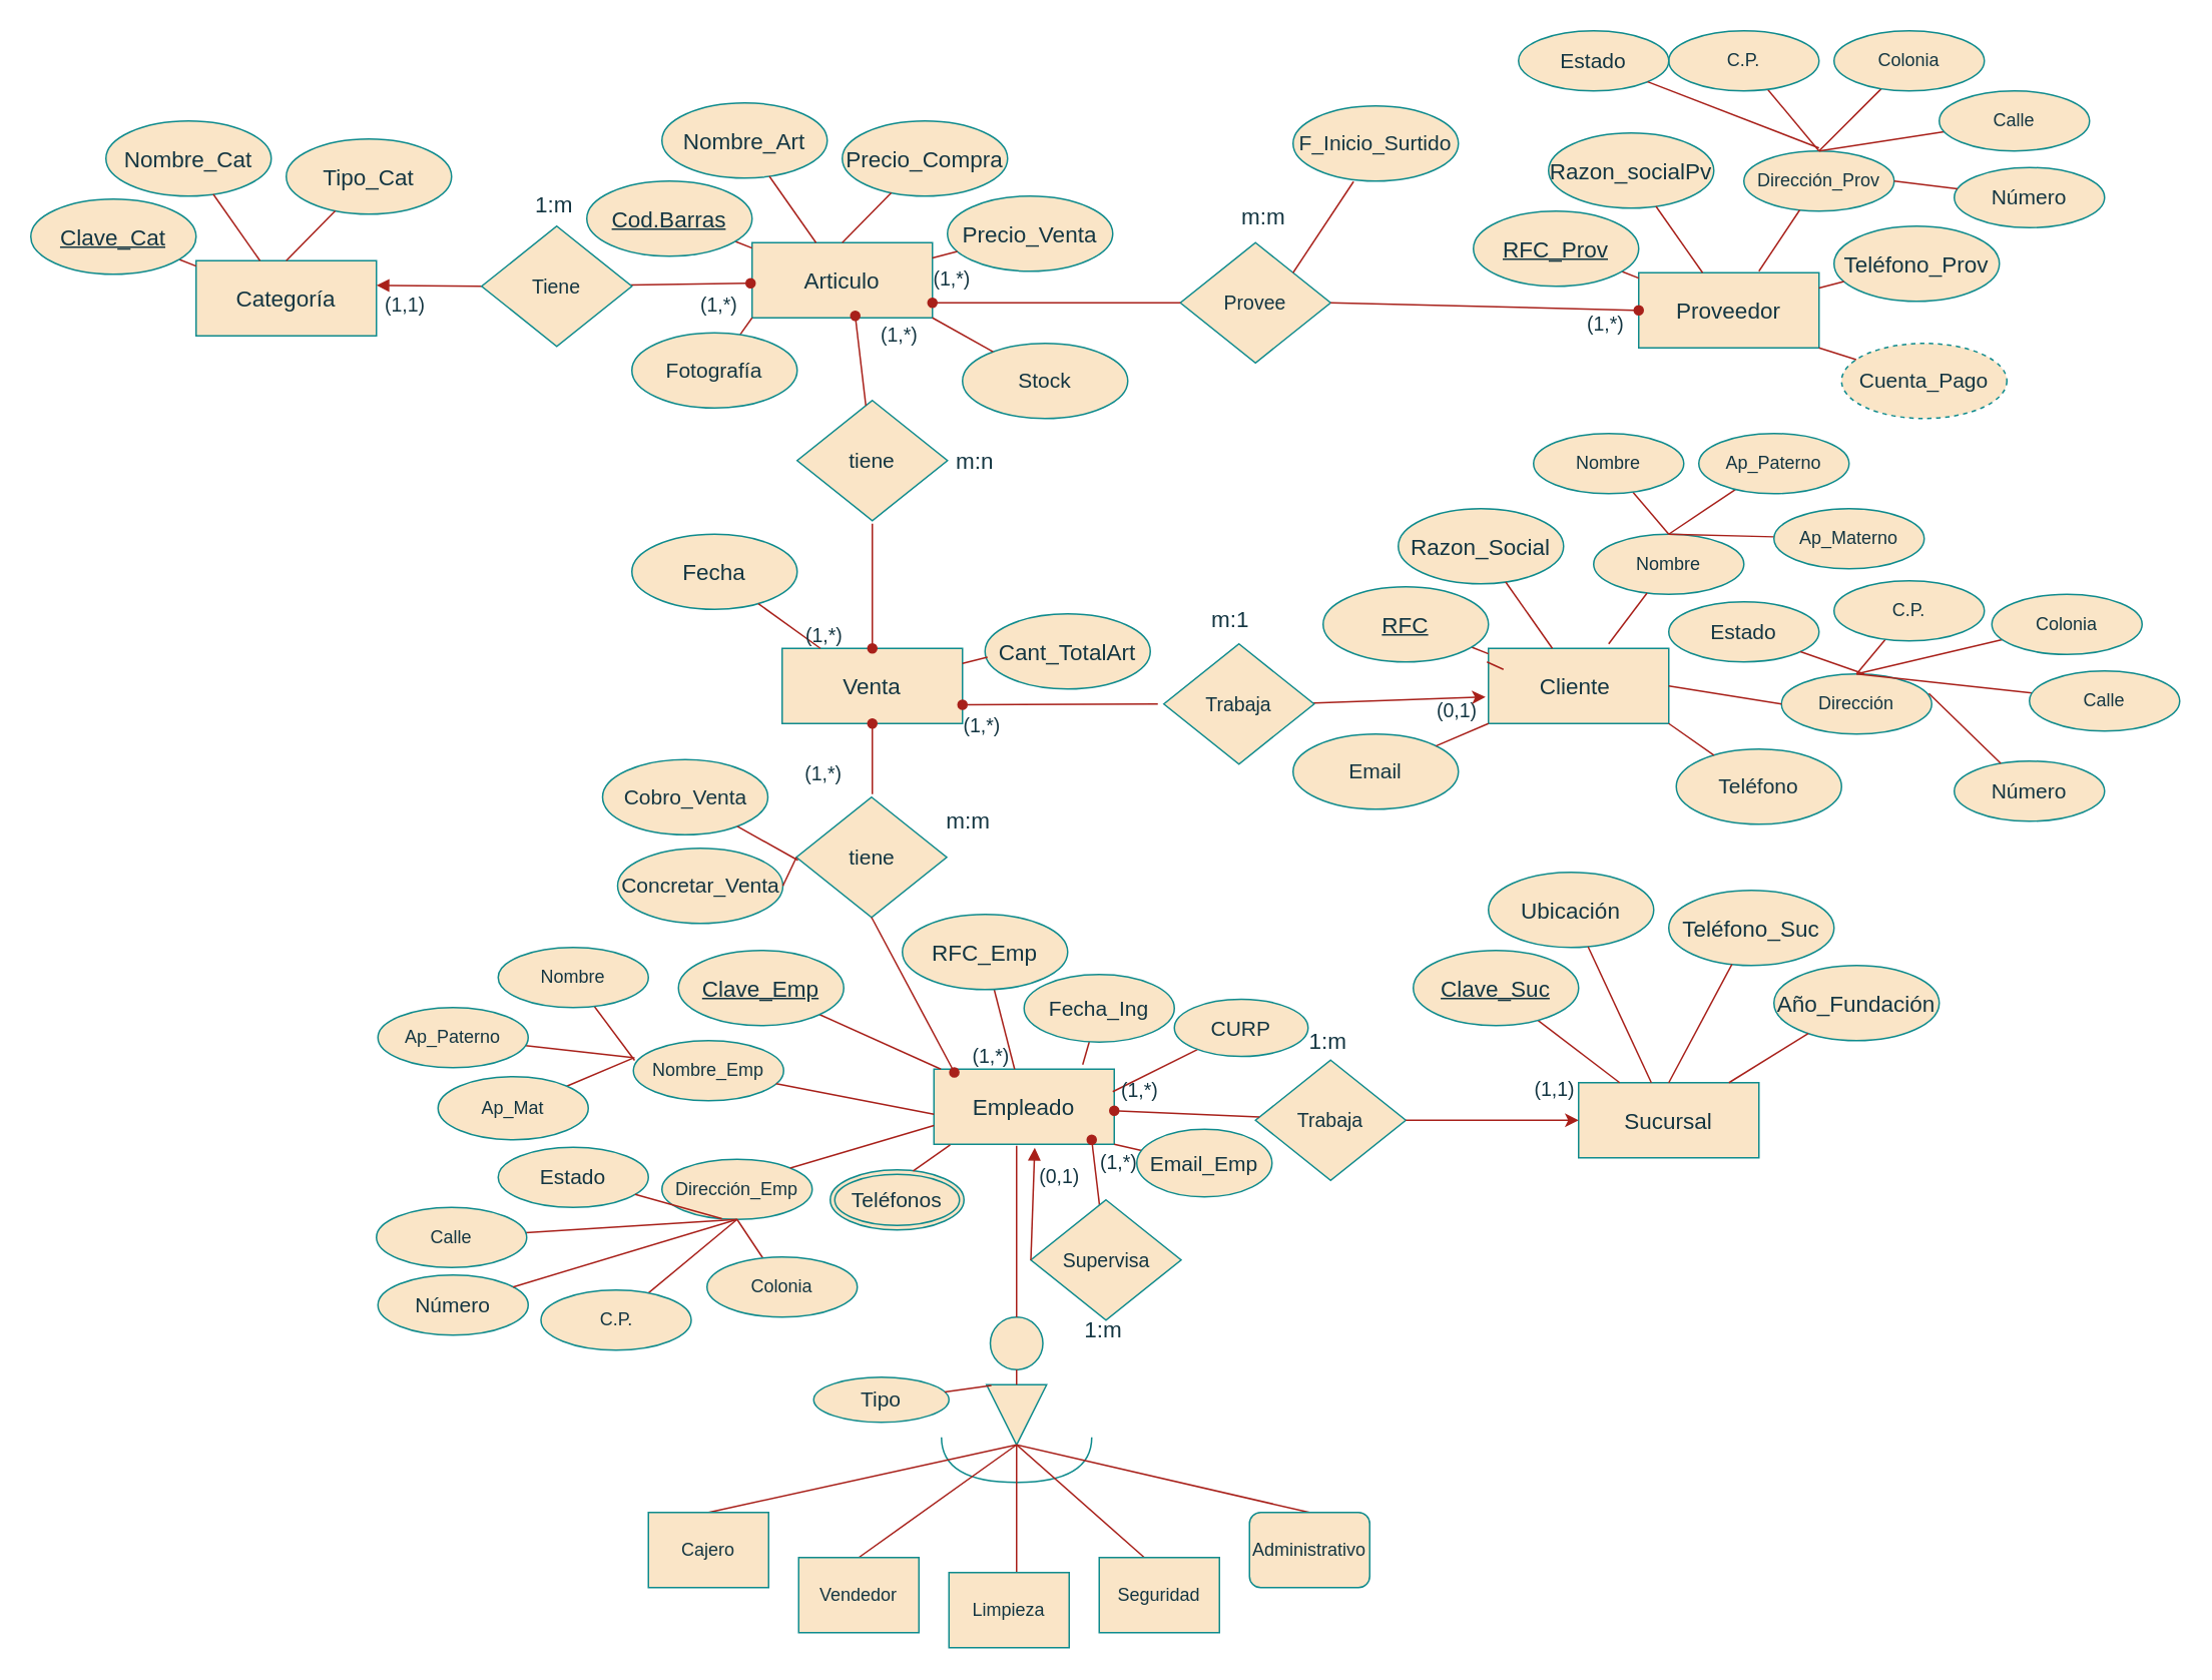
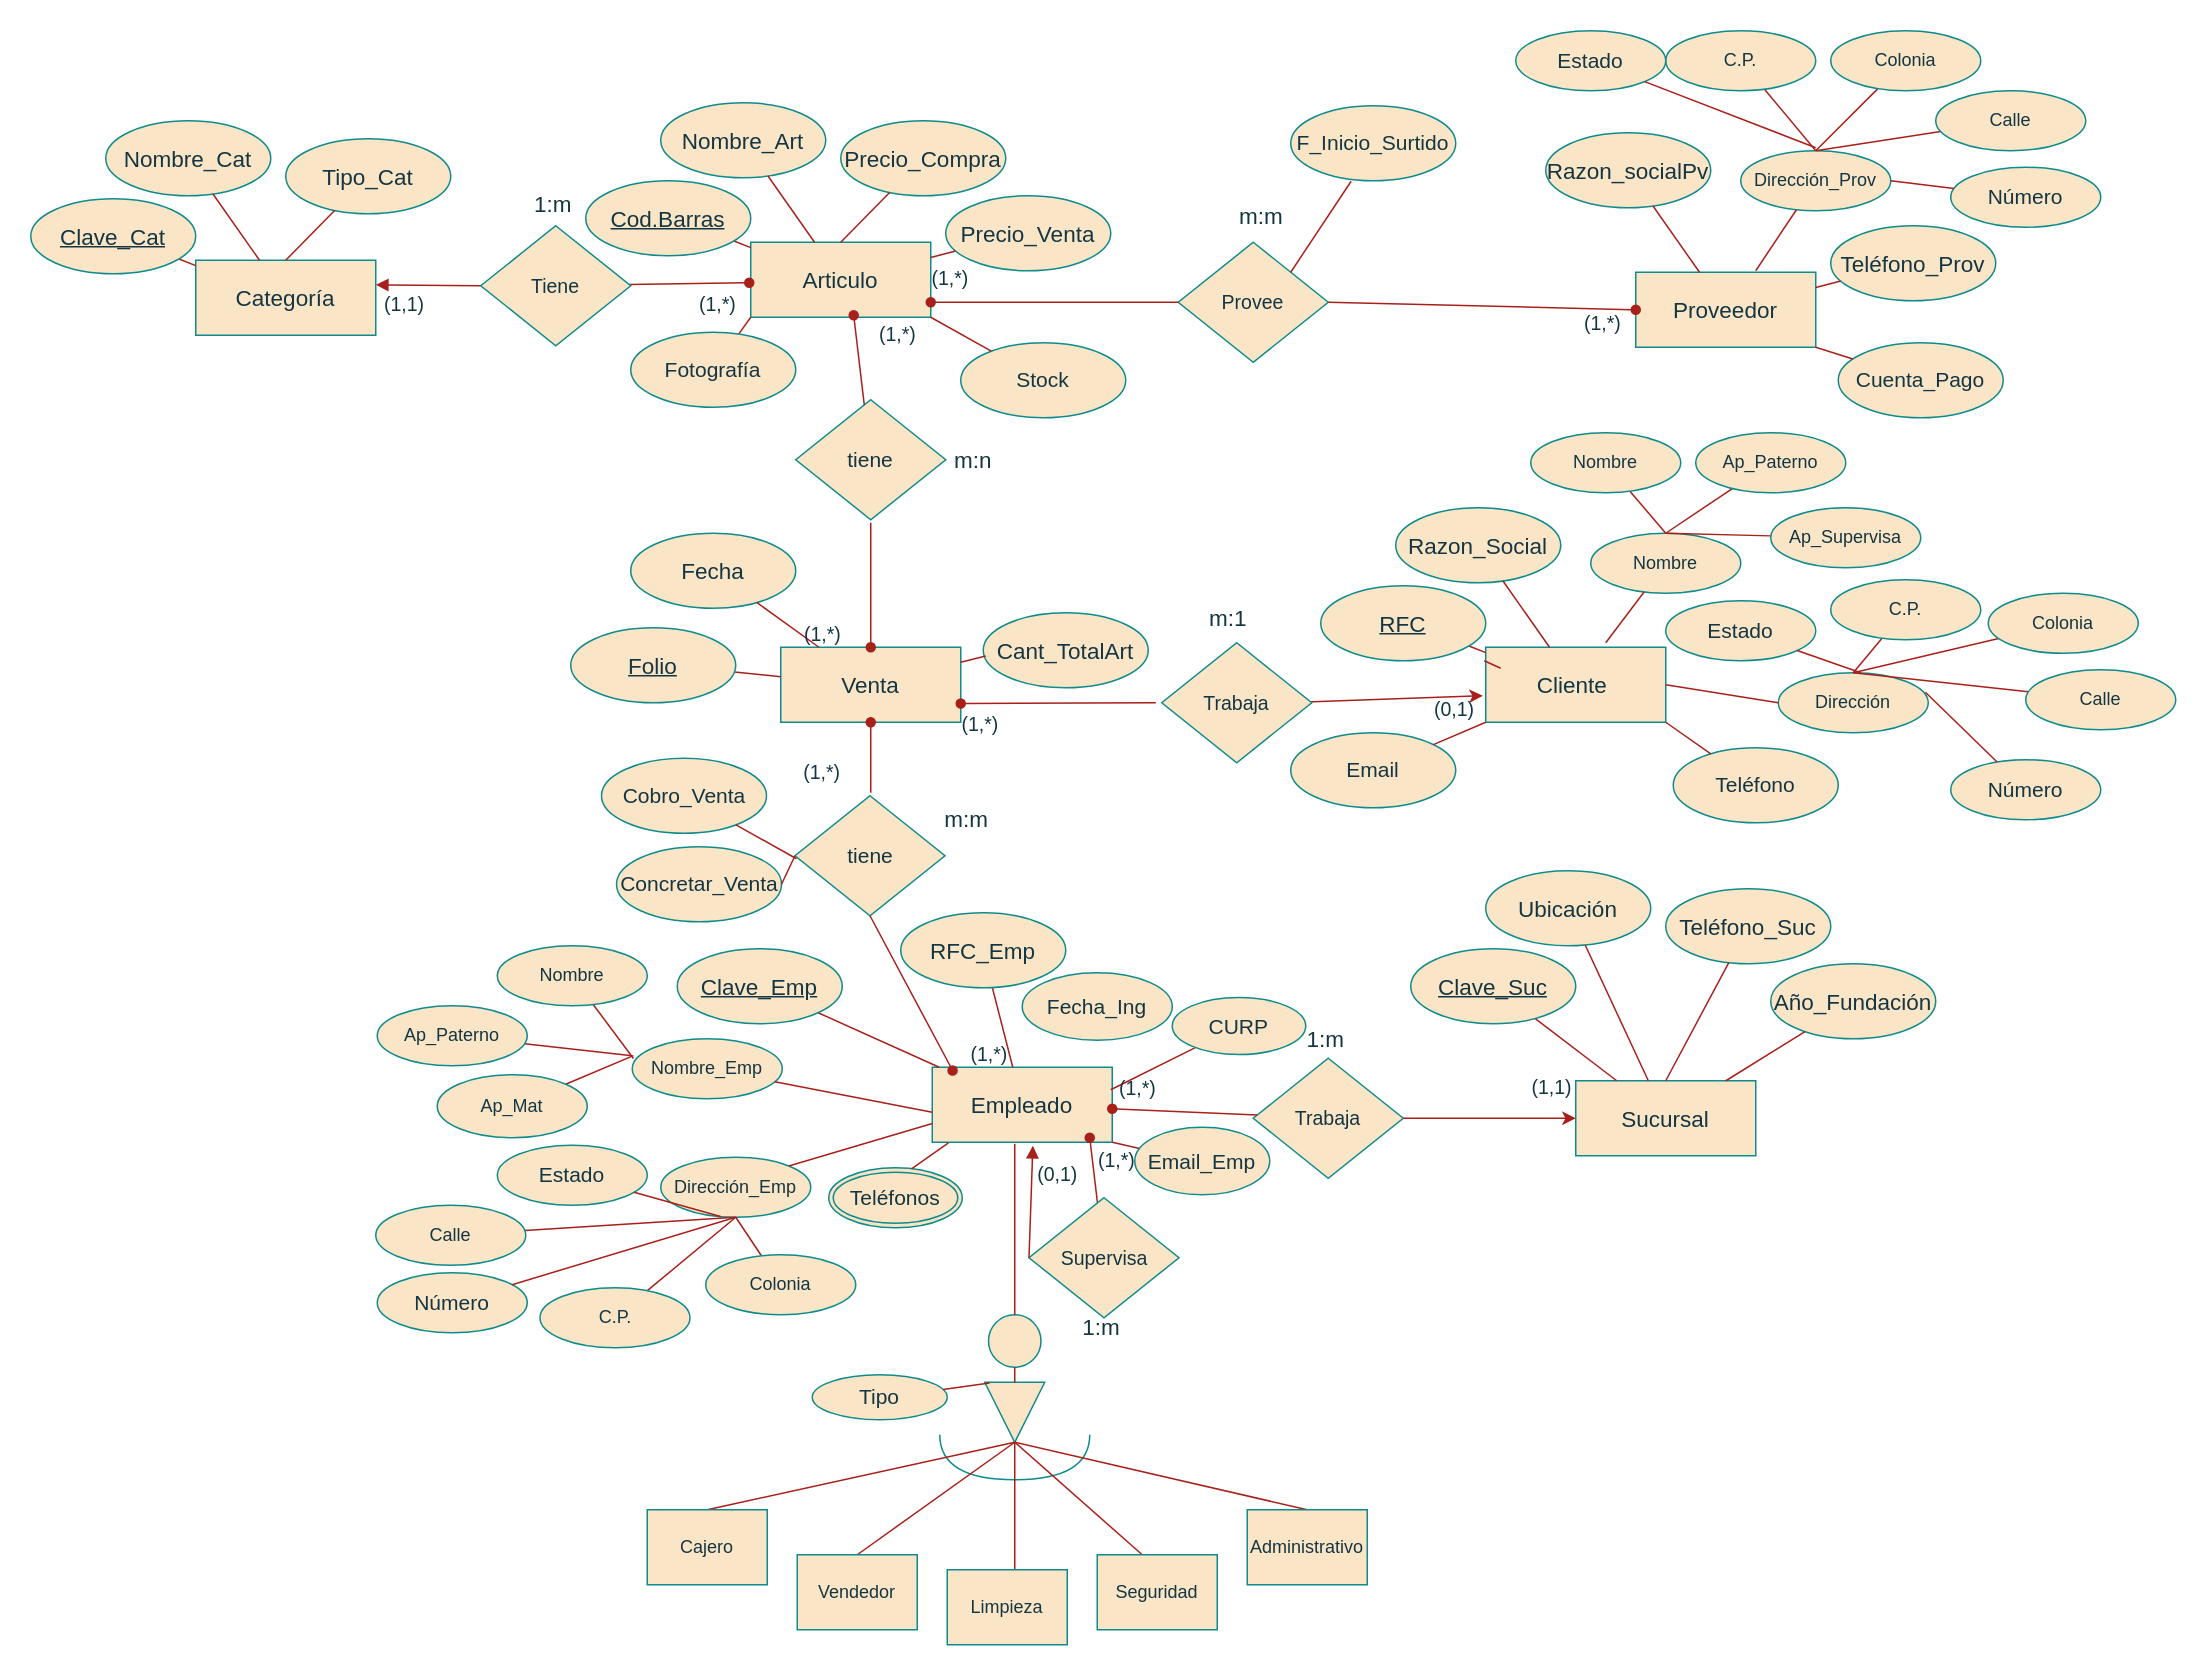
- <mxCell id="19" value="RFC_Prov" style="ellipse;whiteSpace=wrap;html=1;align=center;fontStyle=4;fontFamily=Helvetica;fontSize=15;labelBackgroundColor=none;fillColor=#FAE5C7;strokeColor=#0F8B8D;fontColor=#143642;" vertex="1" parent="1"><mxGeometry x="980" y="140" width="110" height="50" as="geometry" /></mxCell>
- <mxCell id="18" style="edgeStyle=none;rounded=0;orthogonalLoop=1;jettySize=auto;html=1;startArrow=none;startFill=0;endArrow=none;endFill=0;fontFamily=Helvetica;fontSize=15;labelBackgroundColor=none;fontColor=default;strokeColor=#A8201A;" edge="1" parent="1" source="19" target="17"><mxGeometry relative="1" as="geometry" /></mxCell>
- <mxCell id="48" value="Cuenta_Pago" style="ellipse;whiteSpace=wrap;html=1;align=center;fontFamily=Helvetica;fontSize=14;labelBackgroundColor=none;fillColor=#FAE5C7;strokeColor=#0F8B8D;fontColor=#143642;dashed=1;" vertex="1" parent="47"><mxGeometry width="110" height="50" as="geometry" /></mxCell>
+ <mxCell id="48" value="Cuenta_Pago" style="ellipse;whiteSpace=wrap;html=1;align=center;fontFamily=Helvetica;fontSize=14;labelBackgroundColor=none;fillColor=#FAE5C7;strokeColor=#0F8B8D;fontColor=#143642;" vertex="1" parent="47"><mxGeometry width="110" height="50" as="geometry" /></mxCell>
- <mxCell id="128" value="&lt;font style=&quot;font-size: 12px;&quot;&gt;Ap_Materno&lt;/font&gt;" style="ellipse;whiteSpace=wrap;html=1;align=center;fontSize=12;labelBackgroundColor=none;fillColor=#FAE5C7;strokeColor=#0F8B8D;fontColor=#143642;" vertex="1" parent="1"><mxGeometry x="1180" y="338" width="100" height="40" as="geometry" /></mxCell>
+ <mxCell id="128" value="&lt;font style=&quot;font-size: 12px;&quot;&gt;Ap_Supervisa&lt;/font&gt;" style="ellipse;whiteSpace=wrap;html=1;align=center;fontSize=12;labelBackgroundColor=none;fillColor=#FAE5C7;strokeColor=#0F8B8D;fontColor=#143642;" vertex="1" parent="1"><mxGeometry x="1180" y="338" width="100" height="40" as="geometry" /></mxCell>
+ <mxCell id="31" value="Folio" style="ellipse;whiteSpace=wrap;html=1;align=center;fontStyle=4;fontFamily=Helvetica;fontSize=15;labelBackgroundColor=none;fillColor=#FAE5C7;strokeColor=#0F8B8D;fontColor=#143642;" vertex="1" parent="1"><mxGeometry x="380" y="418" width="110" height="50" as="geometry" /></mxCell>
+ <mxCell id="30" style="edgeStyle=none;rounded=0;orthogonalLoop=1;jettySize=auto;html=1;startArrow=none;startFill=0;endArrow=none;endFill=0;fontFamily=Helvetica;fontSize=15;labelBackgroundColor=none;fontColor=default;strokeColor=#A8201A;" edge="1" parent="1" source="31" target="29"><mxGeometry relative="1" as="geometry" /></mxCell>
- <mxCell id="95" style="edgeStyle=none;rounded=0;orthogonalLoop=1;jettySize=auto;html=1;startArrow=none;startFill=0;endArrow=none;endFill=0;fontFamily=Helvetica;fontSize=14;entryX=0.825;entryY=-0.06;entryDx=0;entryDy=0;entryPerimeter=0;labelBackgroundColor=none;fontColor=default;strokeColor=#A8201A;" edge="1" parent="1" source="229" target="72"><mxGeometry x="30" y="90" as="geometry"><mxPoint x="676" y="888" as="targetPoint" /></mxGeometry></mxCell>
- <mxCell id="108" value="Administrativo" style="whiteSpace=wrap;html=1;labelBackgroundColor=none;fillColor=#FAE5C7;strokeColor=#0F8B8D;fontColor=#143642;rounded=1;" vertex="1" parent="1"><mxGeometry x="831" y="1006" width="80" height="50" as="geometry" /></mxCell>
+ <mxCell id="108" value="Administrativo" style="rounded=0;whiteSpace=wrap;html=1;labelBackgroundColor=none;fillColor=#FAE5C7;strokeColor=#0F8B8D;fontColor=#143642;" vertex="1" parent="1"><mxGeometry x="831" y="1006" width="80" height="50" as="geometry" /></mxCell>
